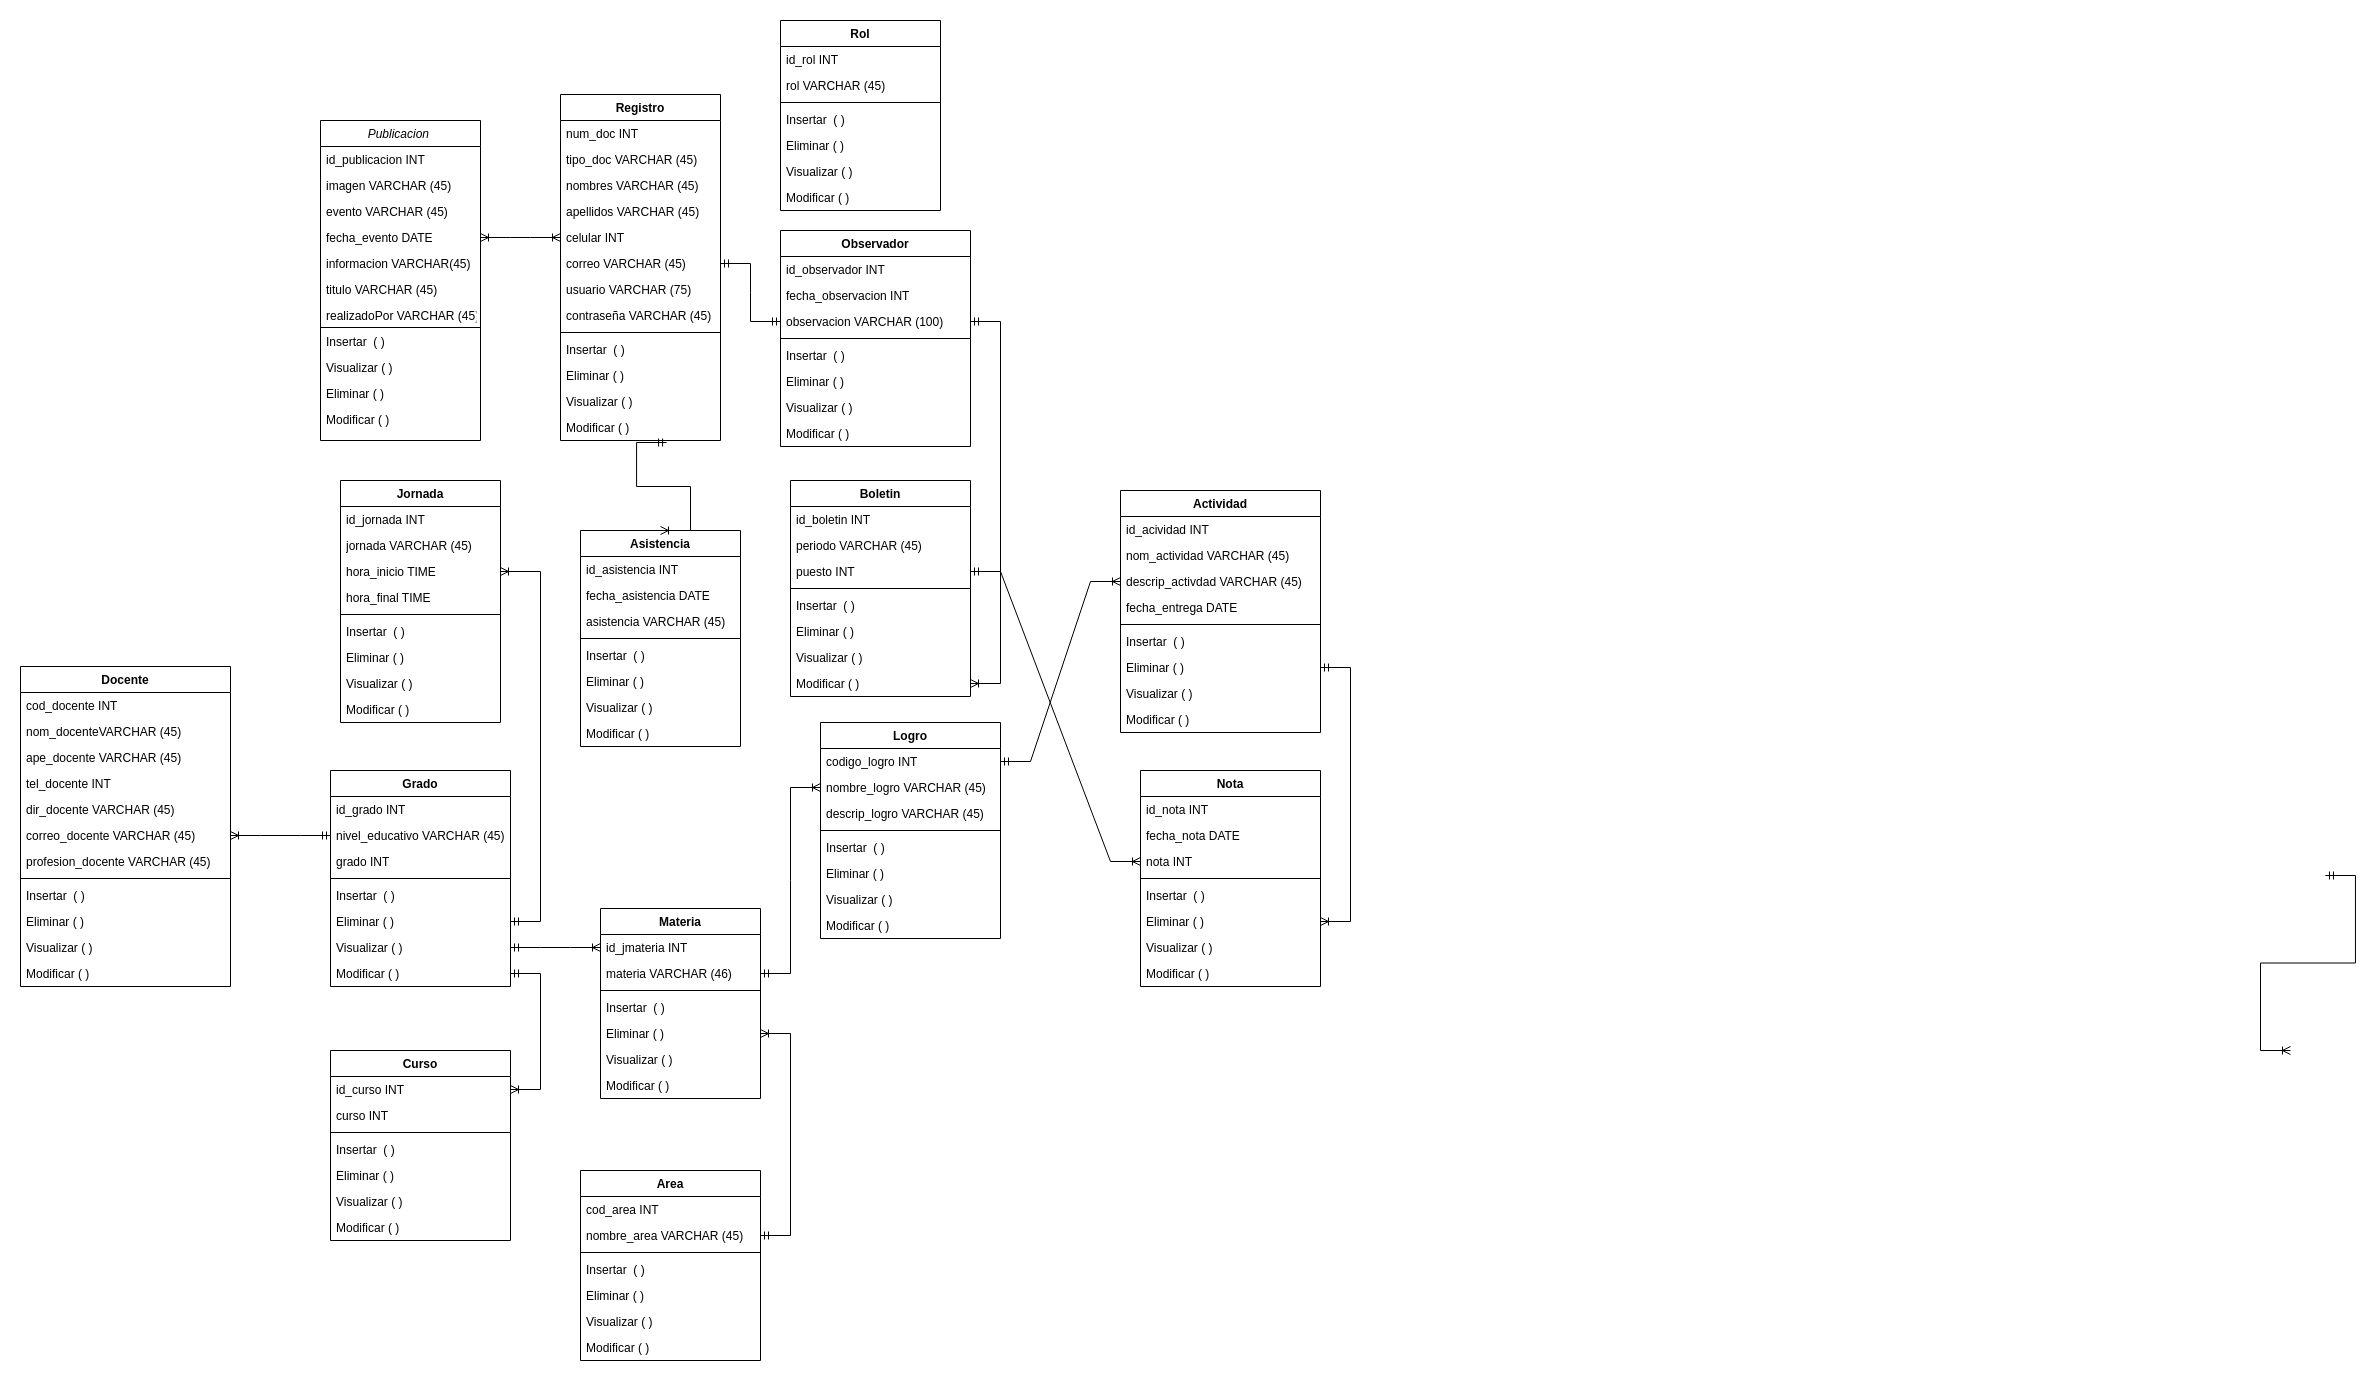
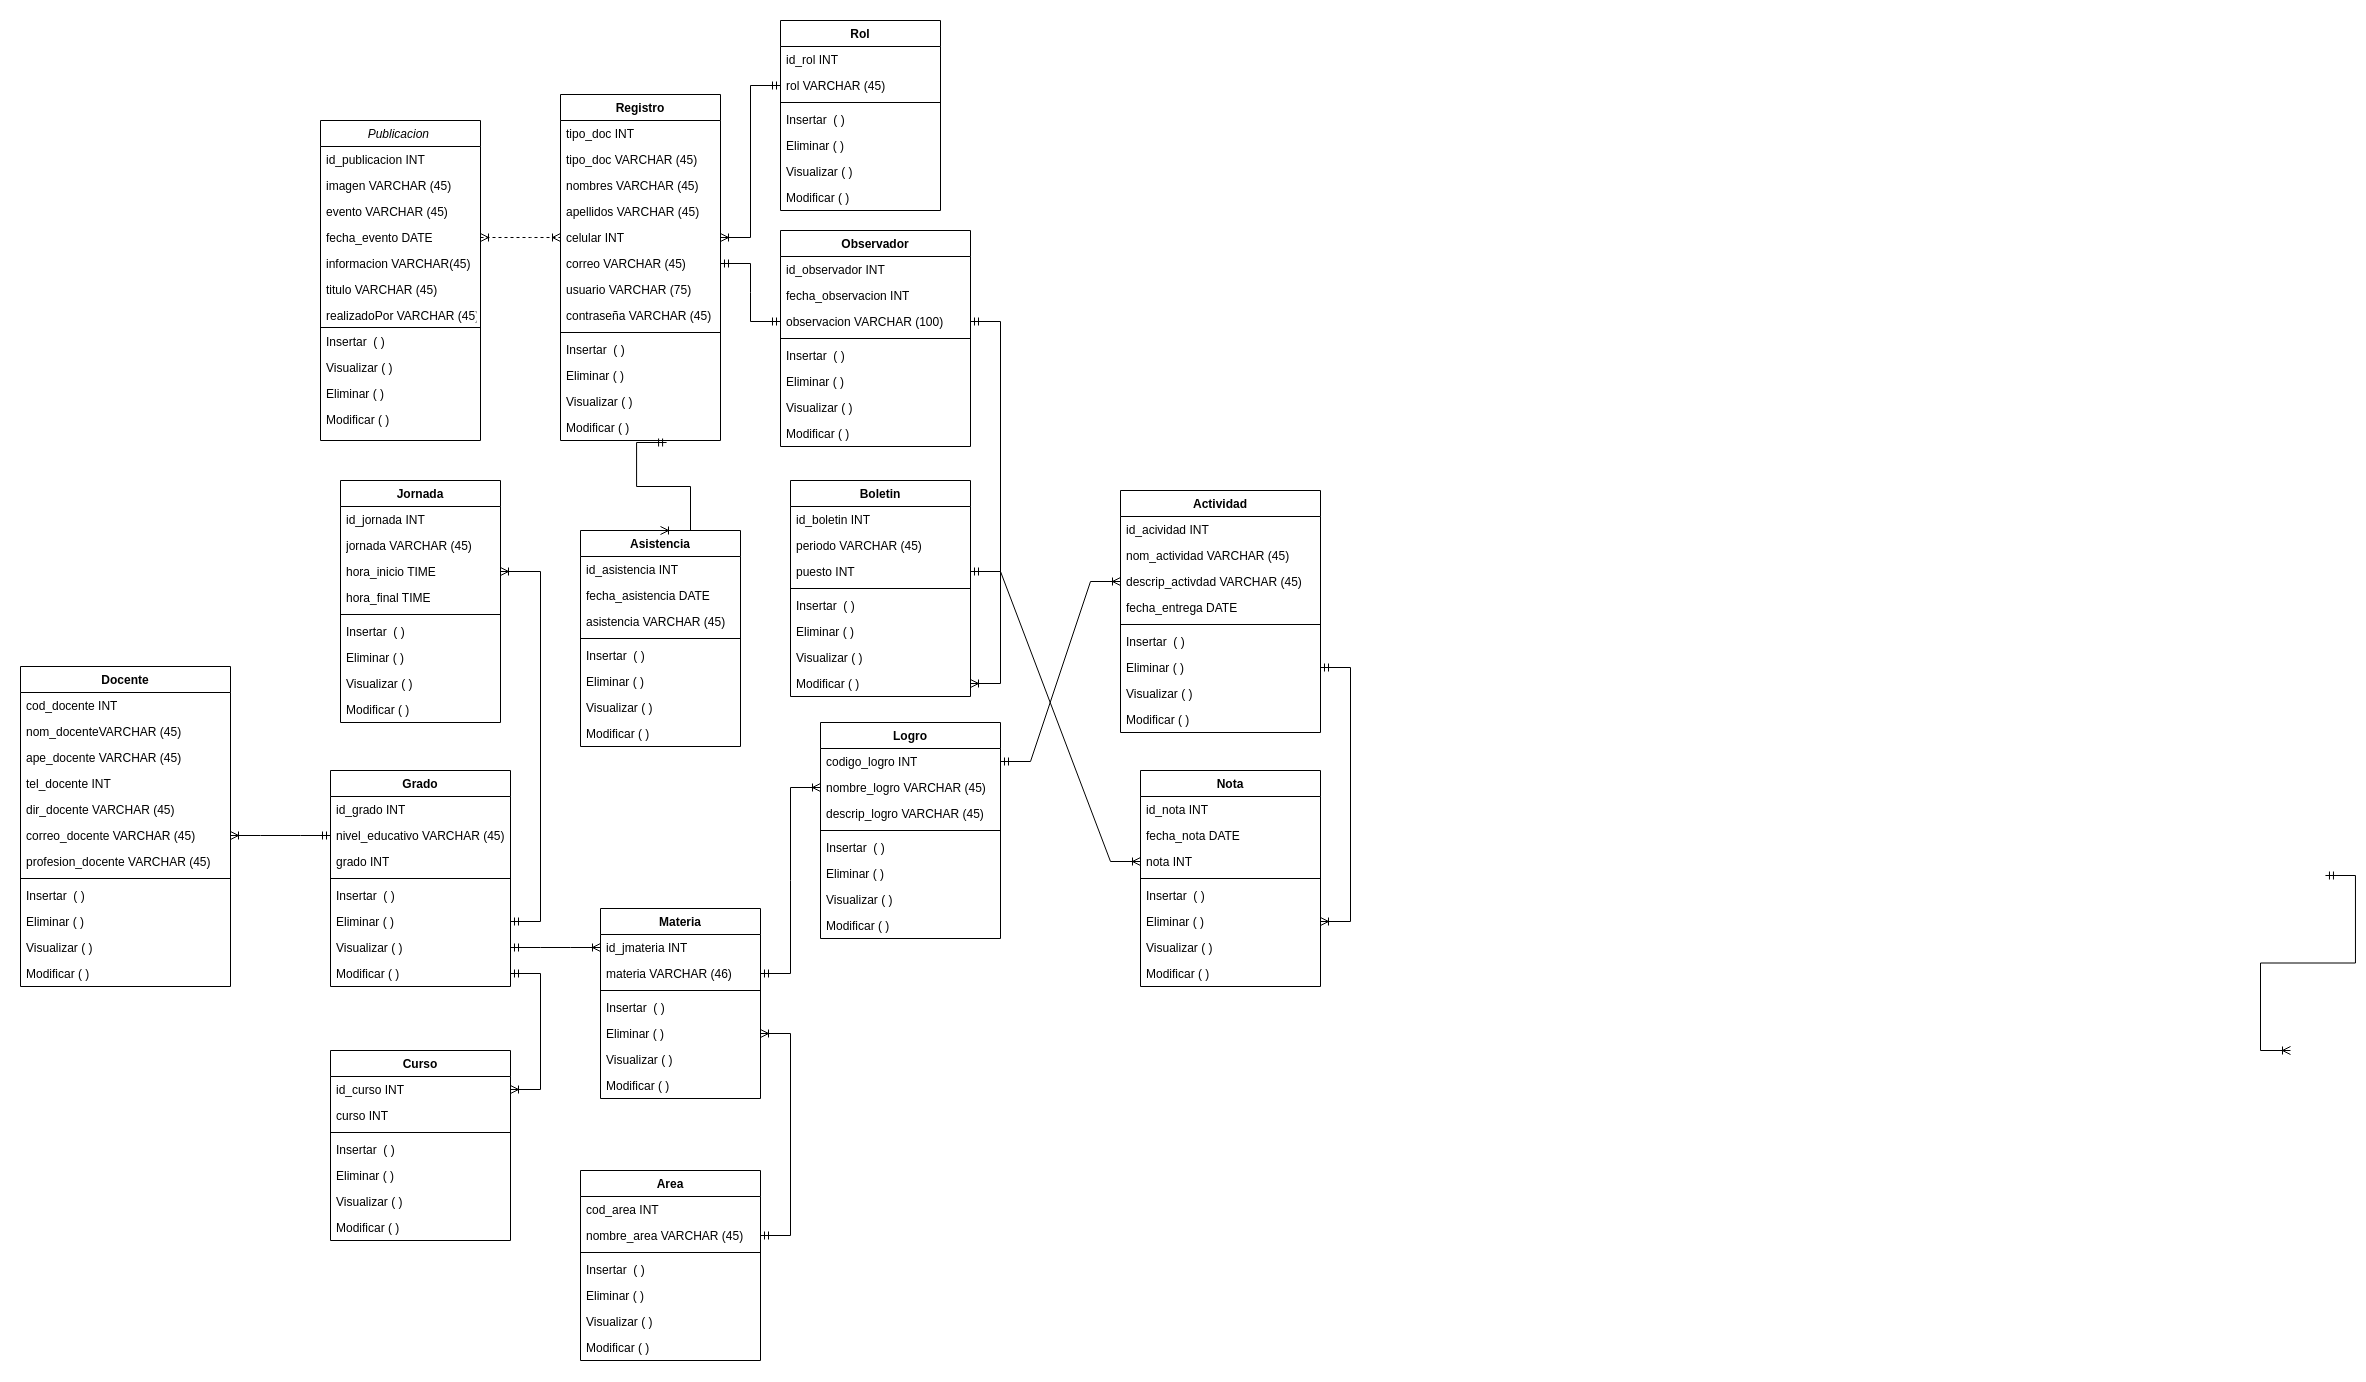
- <mxCell id="16" value="num_doc INT" style="text;strokeColor=none;fillColor=none;align=left;verticalAlign=top;spacingLeft=4;spacingRight=4;overflow=hidden;rotatable=0;points=[[0,0.5],[1,0.5]];portConstraint=eastwest;whiteSpace=wrap;html=1;" vertex="1" parent="15"><mxGeometry y="26" width="160" height="26" as="geometry" /></mxCell>
+ <mxCell id="16" value="tipo_doc INT" style="text;strokeColor=none;fillColor=none;align=left;verticalAlign=top;spacingLeft=4;spacingRight=4;overflow=hidden;rotatable=0;points=[[0,0.5],[1,0.5]];portConstraint=eastwest;whiteSpace=wrap;html=1;" vertex="1" parent="15"><mxGeometry y="26" width="160" height="26" as="geometry" /></mxCell>
+ <mxCell id="149" value="" style="edgeStyle=entityRelationEdgeStyle;fontSize=12;html=1;endArrow=ERoneToMany;startArrow=ERmandOne;rounded=0;entryX=1;entryY=0.5;entryDx=0;entryDy=0;exitX=0;exitY=0.5;exitDx=0;exitDy=0;" edge="1" parent="1" source="31" target="20"><mxGeometry width="100" height="100" relative="1" as="geometry"><mxPoint x="810" y="370" as="sourcePoint" /><mxPoint x="910" y="270" as="targetPoint" /></mxGeometry></mxCell>
- <mxCell id="148" value="" style="edgeStyle=entityRelationEdgeStyle;fontSize=12;html=1;endArrow=ERoneToMany;startArrow=ERoneToMany;rounded=0;exitX=1;exitY=0.5;exitDx=0;exitDy=0;entryX=0;entryY=0.5;entryDx=0;entryDy=0;" edge="1" parent="1" source="6" target="20"><mxGeometry width="100" height="100" relative="1" as="geometry"><mxPoint x="480" y="260" as="sourcePoint" /><mxPoint x="660" y="266" as="targetPoint" /></mxGeometry></mxCell>
+ <mxCell id="148" value="" style="edgeStyle=entityRelationEdgeStyle;fontSize=12;html=1;endArrow=ERoneToMany;startArrow=ERoneToMany;rounded=0;exitX=1;exitY=0.5;exitDx=0;exitDy=0;entryX=0;entryY=0.5;entryDx=0;entryDy=0;dashed=1;" edge="1" parent="1" source="6" target="20"><mxGeometry width="100" height="100" relative="1" as="geometry"><mxPoint x="480" y="260" as="sourcePoint" /><mxPoint x="660" y="266" as="targetPoint" /></mxGeometry></mxCell>
